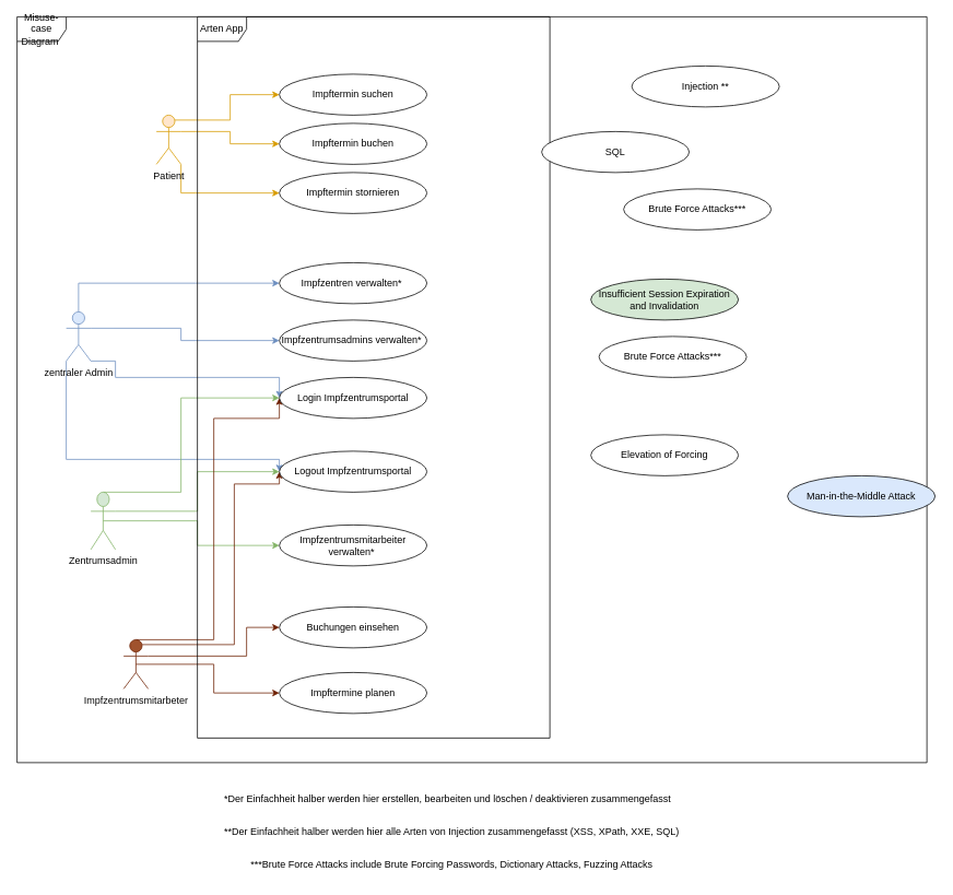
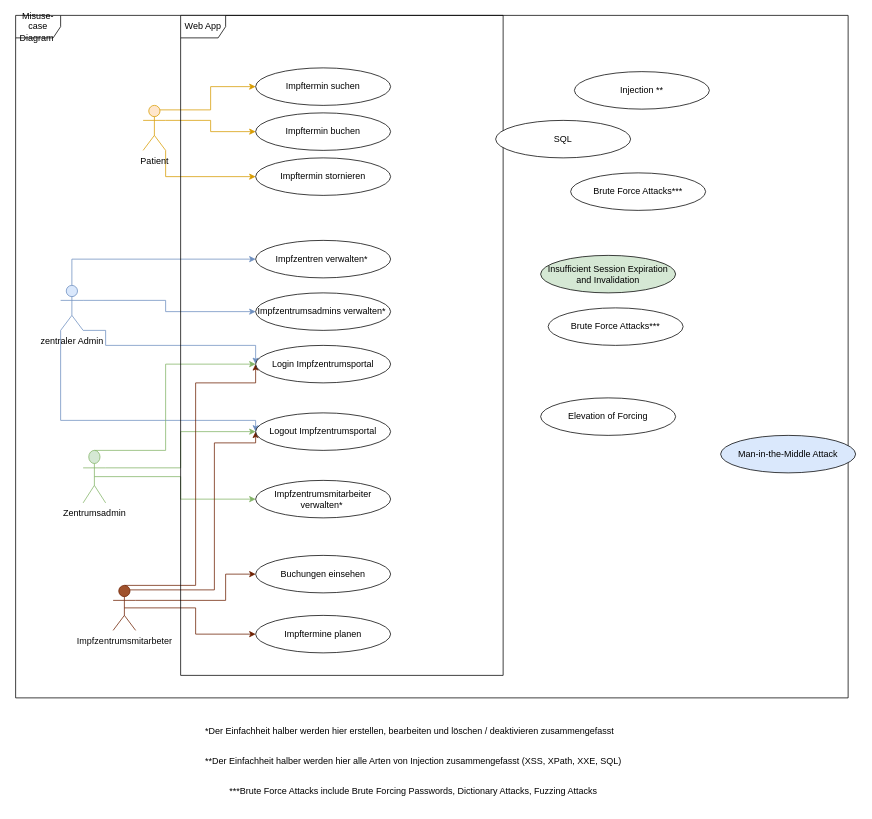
- <mxCell id="31" value="Arten App" style="shape=umlFrame;whiteSpace=wrap;html=1;pointerEvents=0;" vertex="1" parent="1"><mxGeometry x="240" y="20" width="430" height="880" as="geometry" /></mxCell>
+ <mxCell id="31" value="Web App" style="shape=umlFrame;whiteSpace=wrap;html=1;pointerEvents=0;" vertex="1" parent="1"><mxGeometry x="240" y="20" width="430" height="880" as="geometry" /></mxCell>
- <mxCell id="34" value="Injection **" style="ellipse;whiteSpace=wrap;html=1;" vertex="1" parent="1"><mxGeometry x="770" y="80" width="180" height="50" as="geometry" /></mxCell>
+ <mxCell id="34" value="Injection **" style="ellipse;whiteSpace=wrap;html=1;" vertex="1" parent="1"><mxGeometry x="765" y="95" width="180" height="50" as="geometry" /></mxCell>
